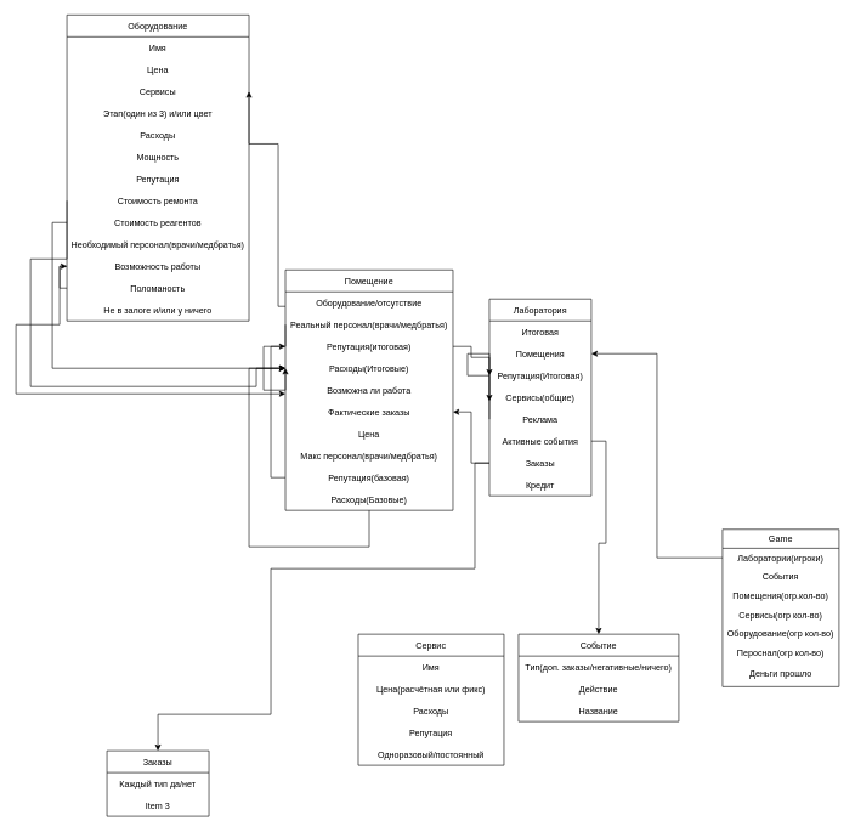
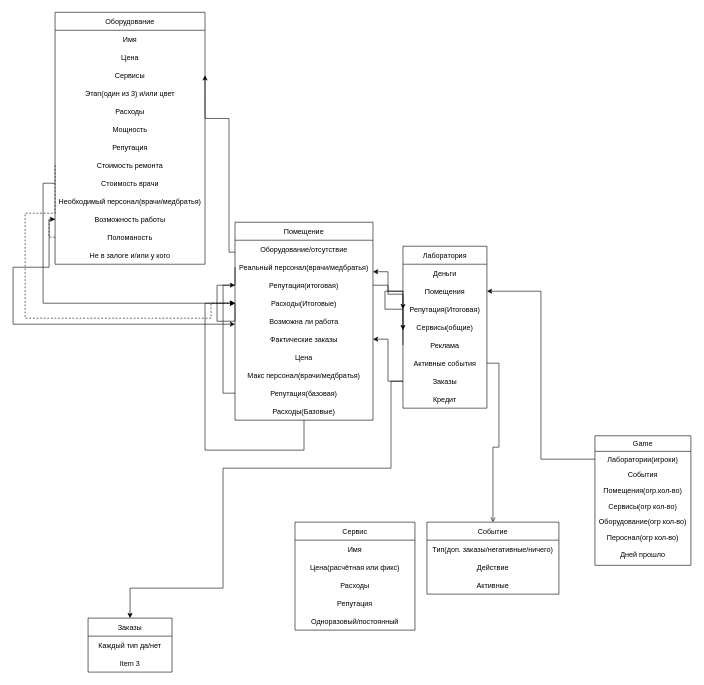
- <mxCell id="45" value="Стоимость реагентов" style="text;strokeColor=none;fillColor=none;align=center;verticalAlign=middle;spacingLeft=4;spacingRight=4;overflow=hidden;points=[[0,0.5],[1,0.5]];portConstraint=eastwest;rotatable=0;" parent="36" vertex="1"><mxGeometry y="270" width="250" height="30" as="geometry" /></mxCell>
+ <mxCell id="45" value="Стоимость врачи" style="text;strokeColor=none;fillColor=none;align=center;verticalAlign=middle;spacingLeft=4;spacingRight=4;overflow=hidden;points=[[0,0.5],[1,0.5]];portConstraint=eastwest;rotatable=0;" parent="36" vertex="1"><mxGeometry y="270" width="250" height="30" as="geometry" /></mxCell>
- <mxCell id="48" style="edgeStyle=orthogonalEdgeStyle;rounded=0;orthogonalLoop=1;jettySize=auto;html=1;exitX=0;exitY=0.5;exitDx=0;exitDy=0;entryX=0;entryY=0.5;entryDx=0;entryDy=0;align=center;" parent="36" source="49" target="47" edge="1"><mxGeometry relative="1" as="geometry"><Array as="points"><mxPoint x="-10" y="375" /><mxPoint x="-10" y="345" /></Array></mxGeometry></mxCell>
+ <mxCell id="48" style="edgeStyle=orthogonalEdgeStyle;rounded=0;orthogonalLoop=1;jettySize=auto;html=1;exitX=0;exitY=0.5;exitDx=0;exitDy=0;entryX=0;entryY=0.5;entryDx=0;entryDy=0;align=center;dashed=1;" parent="36" source="49" target="47" edge="1"><mxGeometry relative="1" as="geometry"><Array as="points"><mxPoint x="-10" y="375" /><mxPoint x="-10" y="345" /></Array></mxGeometry></mxCell>
- <mxCell id="50" value="Не в залоге и/или у ничего" style="text;strokeColor=none;fillColor=none;align=center;verticalAlign=middle;spacingLeft=4;spacingRight=4;overflow=hidden;points=[[0,0.5],[1,0.5]];portConstraint=eastwest;rotatable=0;" parent="36" vertex="1"><mxGeometry y="390" width="250" height="30" as="geometry" /></mxCell>
+ <mxCell id="50" value="Не в залоге и/или у кого" style="text;strokeColor=none;fillColor=none;align=center;verticalAlign=middle;spacingLeft=4;spacingRight=4;overflow=hidden;points=[[0,0.5],[1,0.5]];portConstraint=eastwest;rotatable=0;" parent="36" vertex="1"><mxGeometry y="390" width="250" height="30" as="geometry" /></mxCell>
+ <mxCell id="35" style="edgeStyle=orthogonalEdgeStyle;rounded=0;orthogonalLoop=1;jettySize=auto;html=1;exitX=0;exitY=0.5;exitDx=0;exitDy=0;entryX=1;entryY=0.25;entryDx=0;entryDy=0;align=center;" parent="1" source="12" target="21" edge="1"><mxGeometry relative="1" as="geometry" /></mxCell>
- <mxCell id="11" value="Итоговая" style="text;strokeColor=none;fillColor=none;align=center;verticalAlign=middle;spacingLeft=4;spacingRight=4;overflow=hidden;points=[[0,0.5],[1,0.5]];portConstraint=eastwest;rotatable=0;" parent="10" vertex="1"><mxGeometry y="30" width="140" height="30" as="geometry" /></mxCell>
+ <mxCell id="11" value="Деньги" style="text;strokeColor=none;fillColor=none;align=center;verticalAlign=middle;spacingLeft=4;spacingRight=4;overflow=hidden;points=[[0,0.5],[1,0.5]];portConstraint=eastwest;rotatable=0;" parent="10" vertex="1"><mxGeometry y="30" width="140" height="30" as="geometry" /></mxCell>
- <mxCell id="29" style="edgeStyle=orthogonalEdgeStyle;rounded=0;orthogonalLoop=1;jettySize=auto;html=1;exitX=0;exitY=0.5;exitDx=0;exitDy=0;entryX=0;entryY=0.5;entryDx=0;entryDy=0;align=center;" parent="21" source="23" target="25" edge="1"><mxGeometry relative="1" as="geometry"><mxPoint y="170" as="targetPoint" /><Array as="points"><mxPoint x="-30" y="105" /><mxPoint x="-30" y="165" /></Array></mxGeometry></mxCell>
+ <mxCell id="29" style="edgeStyle=orthogonalEdgeStyle;rounded=0;orthogonalLoop=1;jettySize=auto;html=1;exitX=0;exitY=0.5;exitDx=0;exitDy=0;entryX=0;entryY=0.5;entryDx=0;entryDy=0;align=center;endArrow=none;" parent="21" source="23" target="25" edge="1"><mxGeometry relative="1" as="geometry"><mxPoint y="170" as="targetPoint" /><Array as="points"><mxPoint x="-30" y="105" /><mxPoint x="-30" y="165" /></Array></mxGeometry></mxCell>
- <mxCell id="53" style="edgeStyle=orthogonalEdgeStyle;rounded=0;orthogonalLoop=1;jettySize=auto;html=1;exitX=0;exitY=0.5;exitDx=0;exitDy=0;entryX=0;entryY=0.5;entryDx=0;entryDy=0;align=center;" parent="1" source="44" target="25" edge="1"><mxGeometry relative="1" as="geometry"><Array as="points"><mxPoint x="40.96" y="355" /><mxPoint x="40.96" y="530" /><mxPoint x="350.96" y="530" /><mxPoint x="350.96" y="505" /></Array></mxGeometry></mxCell>
+ <mxCell id="53" style="edgeStyle=orthogonalEdgeStyle;rounded=0;orthogonalLoop=1;jettySize=auto;html=1;exitX=0;exitY=0.5;exitDx=0;exitDy=0;entryX=0;entryY=0.5;entryDx=0;entryDy=0;align=center;dashed=1;" parent="1" source="44" target="25" edge="1"><mxGeometry relative="1" as="geometry"><Array as="points"><mxPoint x="40.96" y="355" /><mxPoint x="40.96" y="530" /><mxPoint x="350.96" y="530" /><mxPoint x="350.96" y="505" /></Array></mxGeometry></mxCell>
- <mxCell id="67" style="edgeStyle=orthogonalEdgeStyle;rounded=0;orthogonalLoop=1;jettySize=auto;html=1;exitX=1;exitY=0.5;exitDx=0;exitDy=0;entryX=0.5;entryY=0;entryDx=0;entryDy=0;align=center;" parent="1" source="17" target="63" edge="1"><mxGeometry relative="1" as="geometry"><mxPoint x="860.96" y="574.696" as="targetPoint" /></mxGeometry></mxCell>
+ <mxCell id="67" style="edgeStyle=orthogonalEdgeStyle;rounded=0;orthogonalLoop=1;jettySize=auto;html=1;exitX=1;exitY=0.5;exitDx=0;exitDy=0;entryX=0.5;entryY=0;entryDx=0;entryDy=0;align=center;endArrow=open;" parent="1" source="17" target="63" edge="1"><mxGeometry relative="1" as="geometry"><mxPoint x="860.96" y="574.696" as="targetPoint" /></mxGeometry></mxCell>
- <mxCell id="9" value="Деньги прошло" style="text;strokeColor=none;fillColor=none;align=center;verticalAlign=middle;spacingLeft=4;spacingRight=4;overflow=hidden;points=[[0,0.5],[1,0.5]];portConstraint=eastwest;rotatable=0;" parent="2" vertex="1"><mxGeometry y="182" width="160" height="30" as="geometry" /></mxCell>
+ <mxCell id="9" value="Дней прошло" style="text;strokeColor=none;fillColor=none;align=center;verticalAlign=middle;spacingLeft=4;spacingRight=4;overflow=hidden;points=[[0,0.5],[1,0.5]];portConstraint=eastwest;rotatable=0;" parent="2" vertex="1"><mxGeometry y="182" width="160" height="30" as="geometry" /></mxCell>
- <mxCell id="66" value="Название" style="text;strokeColor=none;fillColor=none;align=center;verticalAlign=middle;spacingLeft=4;spacingRight=4;overflow=hidden;points=[[0,0.5],[1,0.5]];portConstraint=eastwest;rotatable=0;" parent="63" vertex="1"><mxGeometry y="90" width="220" height="30" as="geometry" /></mxCell>
+ <mxCell id="66" value="Активные" style="text;strokeColor=none;fillColor=none;align=center;verticalAlign=middle;spacingLeft=4;spacingRight=4;overflow=hidden;points=[[0,0.5],[1,0.5]];portConstraint=eastwest;rotatable=0;" parent="63" vertex="1"><mxGeometry y="90" width="220" height="30" as="geometry" /></mxCell>
